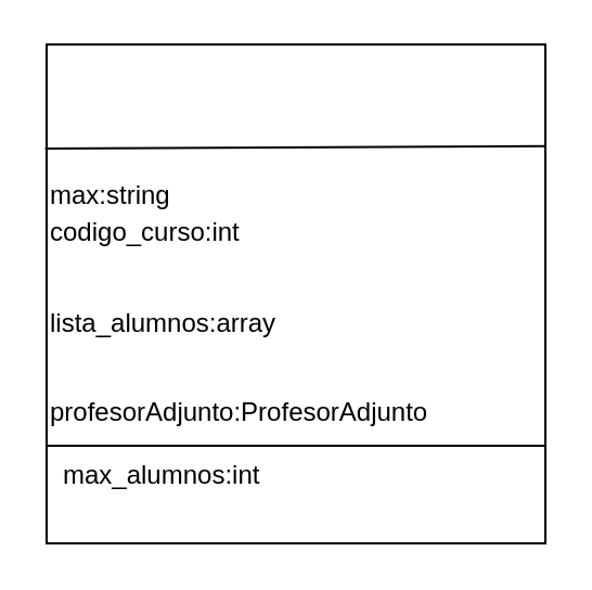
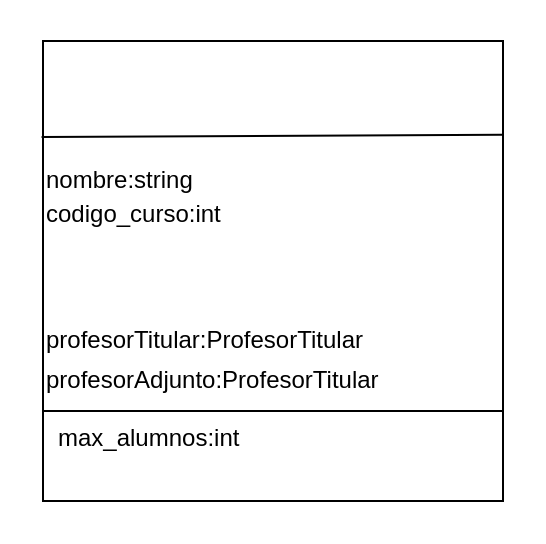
- <mxCell id="3" value="max:string" style="text;html=1;strokeColor=none;fillColor=none;align=left;verticalAlign=middle;whiteSpace=wrap;rounded=0;" parent="1" vertex="1"><mxGeometry x="21" y="80" width="130" height="20" as="geometry" /></mxCell>
+ <mxCell id="3" value="nombre:string" style="text;html=1;strokeColor=none;fillColor=none;align=left;verticalAlign=middle;whiteSpace=wrap;rounded=0;" parent="1" vertex="1"><mxGeometry x="21" y="80" width="130" height="20" as="geometry" /></mxCell>
- <mxCell id="8" value="lista_alumnos:array" style="text;html=1;strokeColor=none;fillColor=none;align=left;verticalAlign=middle;whiteSpace=wrap;rounded=0;" vertex="1" parent="1"><mxGeometry x="21" y="139" width="130" height="20" as="geometry" /></mxCell>
+ <mxCell id="9" value="profesorTitular:ProfesorTitular" style="text;html=1;strokeColor=none;fillColor=none;align=left;verticalAlign=middle;whiteSpace=wrap;rounded=0;" vertex="1" parent="1"><mxGeometry x="21" y="160" width="200" height="20" as="geometry" /></mxCell>
- <mxCell id="10" value="profesorAdjunto:ProfesorAdjunto" style="text;html=1;strokeColor=none;fillColor=none;align=left;verticalAlign=middle;whiteSpace=wrap;rounded=0;" vertex="1" parent="1"><mxGeometry x="21" y="180" width="200" height="20" as="geometry" /></mxCell>
+ <mxCell id="10" value="profesorAdjunto:ProfesorTitular" style="text;html=1;strokeColor=none;fillColor=none;align=left;verticalAlign=middle;whiteSpace=wrap;rounded=0;" vertex="1" parent="1"><mxGeometry x="21" y="180" width="200" height="20" as="geometry" /></mxCell>
